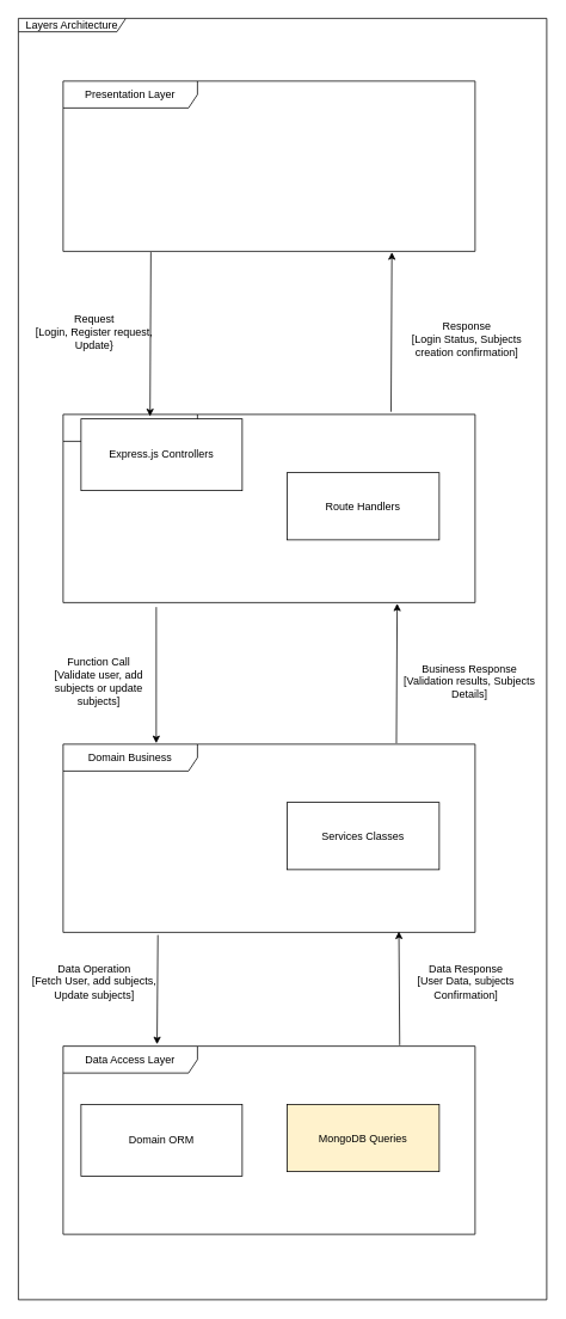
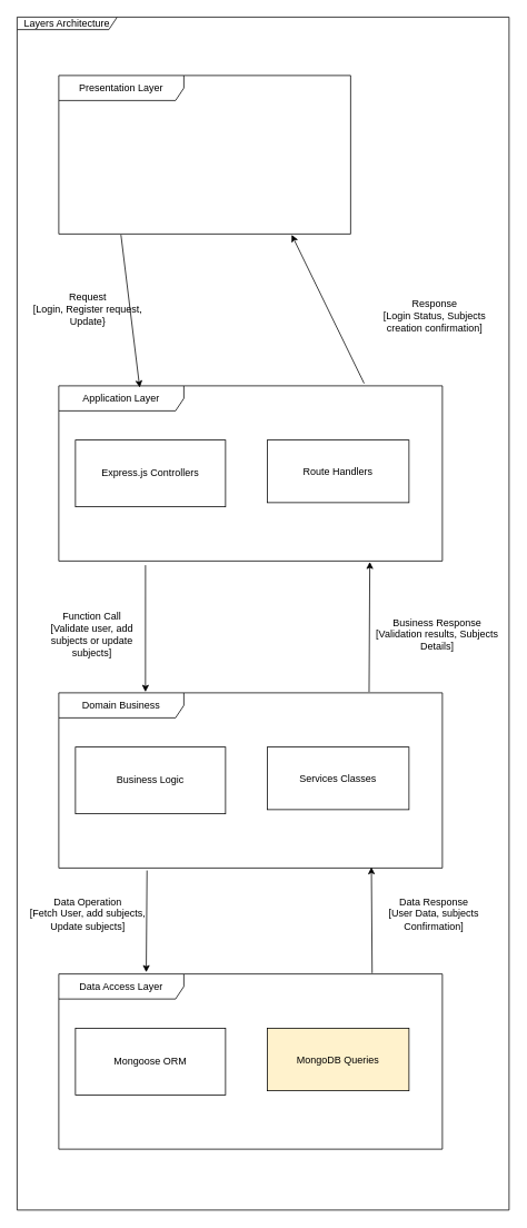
- <mxCell id="3" value="Presentation Layer" style="shape=umlFrame;whiteSpace=wrap;html=1;pointerEvents=0;width=150;height=30;" parent="1" vertex="1"><mxGeometry x="70" y="90" width="460" height="190" as="geometry" /></mxCell>
+ <mxCell id="3" value="Presentation Layer" style="shape=umlFrame;whiteSpace=wrap;html=1;pointerEvents=0;width=150;height=30;" parent="1" vertex="1"><mxGeometry x="70" y="90" width="350" height="190" as="geometry" /></mxCell>
- <mxCell id="6" value="Express.js Controllers" style="whiteSpace=wrap;html=1;align=center;" parent="1" vertex="1"><mxGeometry x="90" y="467" width="180" height="80" as="geometry" /></mxCell>
+ <mxCell id="6" value="Express.js Controllers" style="whiteSpace=wrap;html=1;align=center;" parent="1" vertex="1"><mxGeometry x="90" y="527" width="180" height="80" as="geometry" /></mxCell>
+ <mxCell id="9" value="Business Logic" style="whiteSpace=wrap;html=1;align=center;" parent="1" vertex="1"><mxGeometry x="90" y="895" width="180" height="80" as="geometry" /></mxCell>
- <mxCell id="12" value="Domain ORM" style="whiteSpace=wrap;html=1;align=center;" parent="1" vertex="1"><mxGeometry x="90" y="1232" width="180" height="80" as="geometry" /></mxCell>
+ <mxCell id="12" value="Mongoose ORM" style="whiteSpace=wrap;html=1;align=center;" parent="1" vertex="1"><mxGeometry x="90" y="1232" width="180" height="80" as="geometry" /></mxCell>
